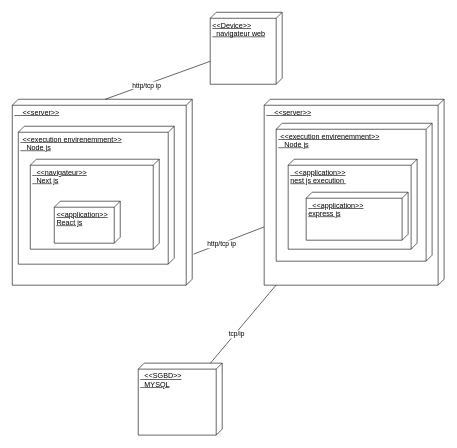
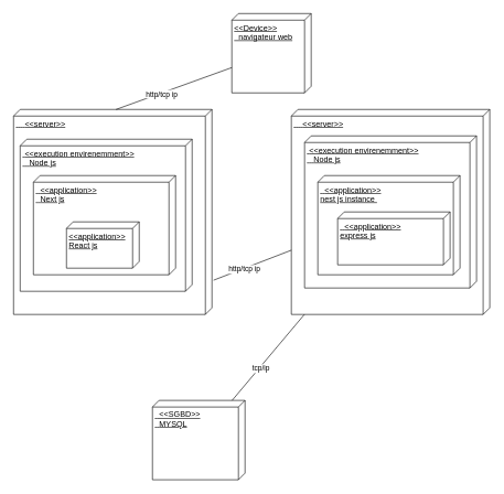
- <mxCell id="10" value="&lt;span style=&quot;white-space: pre;&quot;&gt; &lt;/span&gt;&lt;span style=&quot;white-space: pre;&quot;&gt; &lt;/span&gt;&amp;lt;&amp;lt;navigateur&amp;gt;&amp;gt;&lt;br&gt;&lt;span style=&quot;white-space: pre;&quot;&gt; &lt;/span&gt;&lt;span style=&quot;white-space: pre;&quot;&gt; &lt;/span&gt;Next js&lt;br&gt;" style="verticalAlign=top;align=left;spacingTop=8;spacingLeft=2;spacingRight=12;shape=cube;size=10;direction=south;fontStyle=4;html=1;" vertex="1" parent="1"><mxGeometry x="50" y="265" width="215" height="150" as="geometry" /></mxCell>
+ <mxCell id="10" value="&lt;span style=&quot;white-space: pre;&quot;&gt; &lt;/span&gt;&lt;span style=&quot;white-space: pre;&quot;&gt; &lt;/span&gt;&amp;lt;&amp;lt;application&amp;gt;&amp;gt;&lt;br&gt;&lt;span style=&quot;white-space: pre;&quot;&gt; &lt;/span&gt;&lt;span style=&quot;white-space: pre;&quot;&gt; &lt;/span&gt;Next js&lt;br&gt;" style="verticalAlign=top;align=left;spacingTop=8;spacingLeft=2;spacingRight=12;shape=cube;size=10;direction=south;fontStyle=4;html=1;" vertex="1" parent="1"><mxGeometry x="50" y="265" width="215" height="150" as="geometry" /></mxCell>
- <mxCell id="5" value="&lt;span style=&quot;white-space: pre;&quot;&gt; &lt;/span&gt;&lt;span style=&quot;white-space: pre;&quot;&gt; &lt;/span&gt;&amp;lt;&amp;lt;application&amp;gt;&amp;gt;&lt;br&gt;nest js execution&amp;nbsp;" style="verticalAlign=top;align=left;spacingTop=8;spacingLeft=2;spacingRight=12;shape=cube;size=10;direction=south;fontStyle=4;html=1;" vertex="1" parent="1"><mxGeometry x="480" y="265" width="215" height="150" as="geometry" /></mxCell>
+ <mxCell id="5" value="&lt;span style=&quot;white-space: pre;&quot;&gt; &lt;/span&gt;&lt;span style=&quot;white-space: pre;&quot;&gt; &lt;/span&gt;&amp;lt;&amp;lt;application&amp;gt;&amp;gt;&lt;br&gt;nest js instance&amp;nbsp;" style="verticalAlign=top;align=left;spacingTop=8;spacingLeft=2;spacingRight=12;shape=cube;size=10;direction=south;fontStyle=4;html=1;" vertex="1" parent="1"><mxGeometry x="480" y="265" width="215" height="150" as="geometry" /></mxCell>
- <mxCell id="11" value="&amp;lt;&amp;lt;application&amp;gt;&amp;gt;&lt;br&gt;React js" style="verticalAlign=top;align=left;spacingTop=8;spacingLeft=2;spacingRight=12;shape=cube;size=10;direction=south;fontStyle=4;html=1;" vertex="1" parent="1"><mxGeometry x="90" y="335" width="110" height="70" as="geometry" /></mxCell>
+ <mxCell id="11" value="&amp;lt;&amp;lt;application&amp;gt;&amp;gt;&lt;br&gt;React js" style="verticalAlign=top;align=left;spacingTop=8;spacingLeft=2;spacingRight=12;shape=cube;size=10;direction=south;fontStyle=4;html=1;" vertex="1" parent="1"><mxGeometry x="100" y="335" width="110" height="70" as="geometry" /></mxCell>
